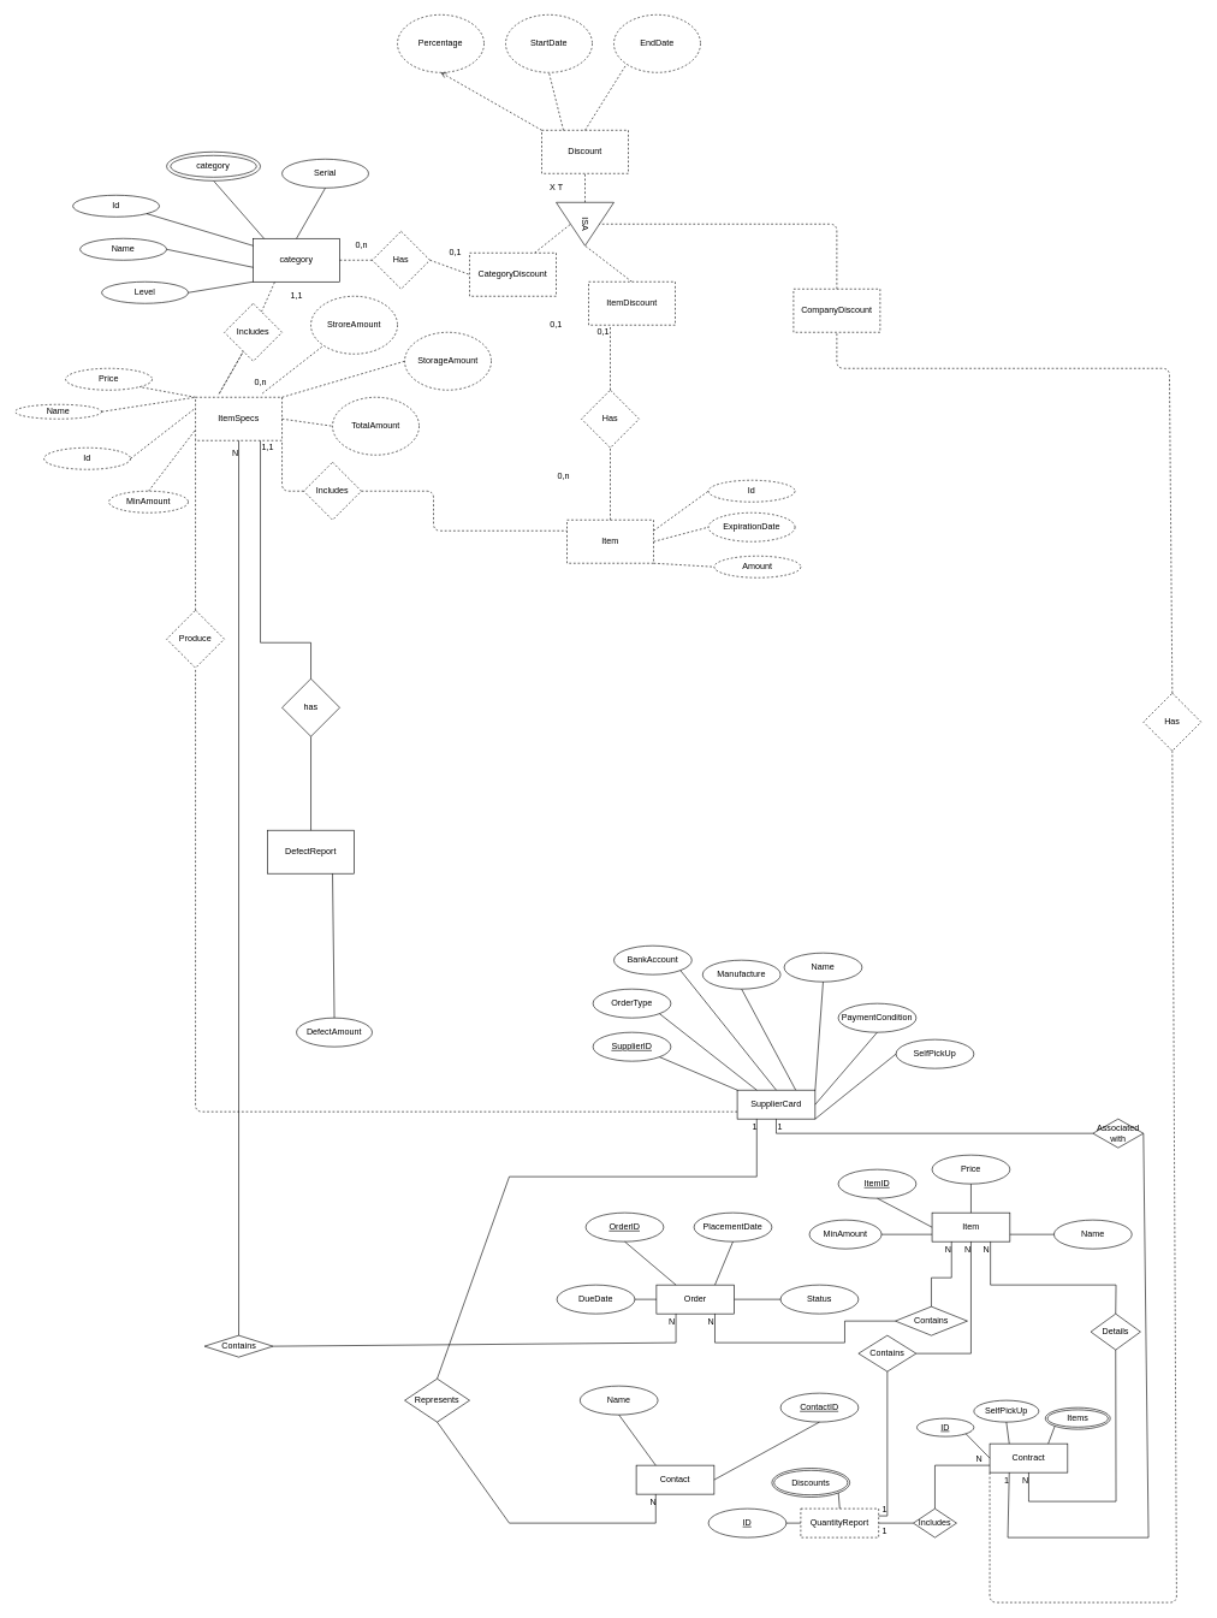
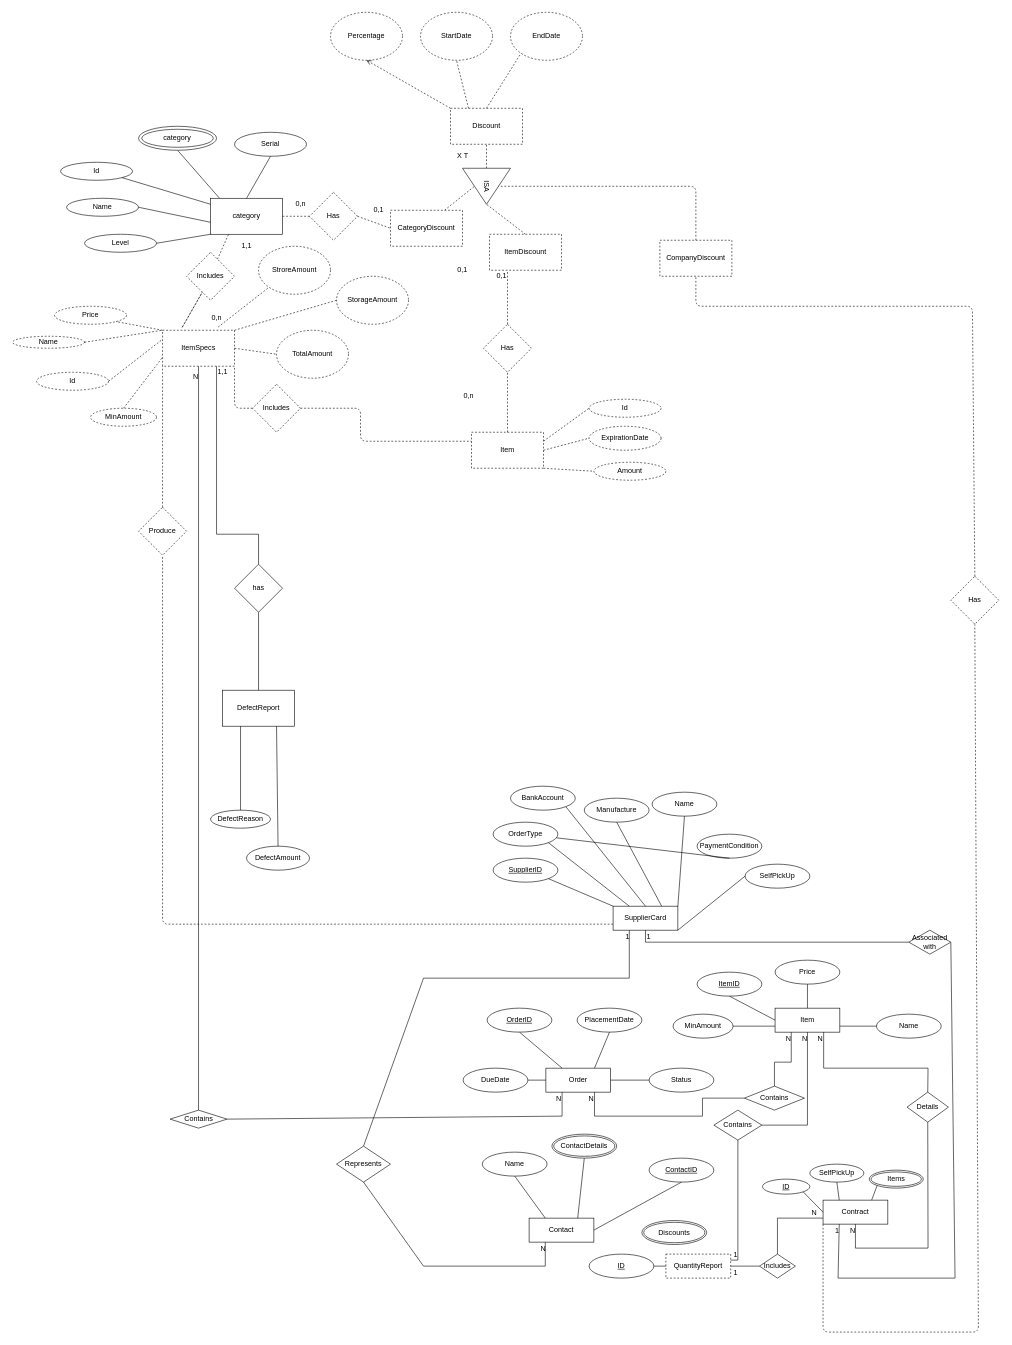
+ <mxCell id="73" value="" style="endArrow=none;html=1;entryX=0.5;entryY=0;entryDx=0;entryDy=0;exitX=0.25;exitY=1;exitDx=0;exitDy=0;" parent="1" source="68" target="69" edge="1"><mxGeometry width="50" height="50" relative="1" as="geometry"><mxPoint x="580" y="910" as="sourcePoint" /><mxPoint x="630" y="860" as="targetPoint" /><Array as="points" /></mxGeometry></mxCell>
+ <mxCell id="69" value="DefectReason" style="ellipse;whiteSpace=wrap;html=1;" parent="1" vertex="1"><mxGeometry x="350" y="1350" width="100" height="30" as="geometry" /></mxCell>
- <mxCell id="95" value="" style="endArrow=none;html=1;rounded=0;exitX=0.5;exitY=1;exitDx=0;exitDy=0;entryX=1;entryY=0.5;entryDx=0;entryDy=0;" edge="1" parent="1" source="88" target="81"><mxGeometry relative="1" as="geometry"><mxPoint x="1146" y="1370" as="sourcePoint" /><mxPoint x="1131" y="1520" as="targetPoint" /></mxGeometry></mxCell>
+ <mxCell id="95" value="" style="endArrow=none;html=1;rounded=0;exitX=0.5;exitY=1;exitDx=0;exitDy=0;" edge="1" parent="1" source="88" target="87"><mxGeometry relative="1" as="geometry"><mxPoint x="1146" y="1370" as="sourcePoint" /><mxPoint x="1131" y="1520" as="targetPoint" /></mxGeometry></mxCell>
+ <mxCell id="116" value="ContactDetails" style="ellipse;shape=doubleEllipse;margin=3;whiteSpace=wrap;html=1;align=center;" vertex="1" parent="1"><mxGeometry x="919" y="1890" width="108" height="40" as="geometry" /></mxCell>
+ <mxCell id="117" value="" style="endArrow=none;html=1;rounded=0;exitX=0.5;exitY=1;exitDx=0;exitDy=0;entryX=0.75;entryY=0;entryDx=0;entryDy=0;" edge="1" parent="1" source="116" target="114"><mxGeometry relative="1" as="geometry"><mxPoint x="1101" y="1910" as="sourcePoint" /><mxPoint x="1261" y="1910" as="targetPoint" /></mxGeometry></mxCell>
- <mxCell id="132" value="" style="endArrow=none;html=1;rounded=0;exitX=1;exitY=1;exitDx=0;exitDy=0;entryX=0.5;entryY=0;entryDx=0;entryDy=0;" edge="1" parent="1" source="128" target="129"><mxGeometry relative="1" as="geometry"><mxPoint x="1031" y="2090" as="sourcePoint" /><mxPoint x="1191" y="2090" as="targetPoint" /></mxGeometry></mxCell>
